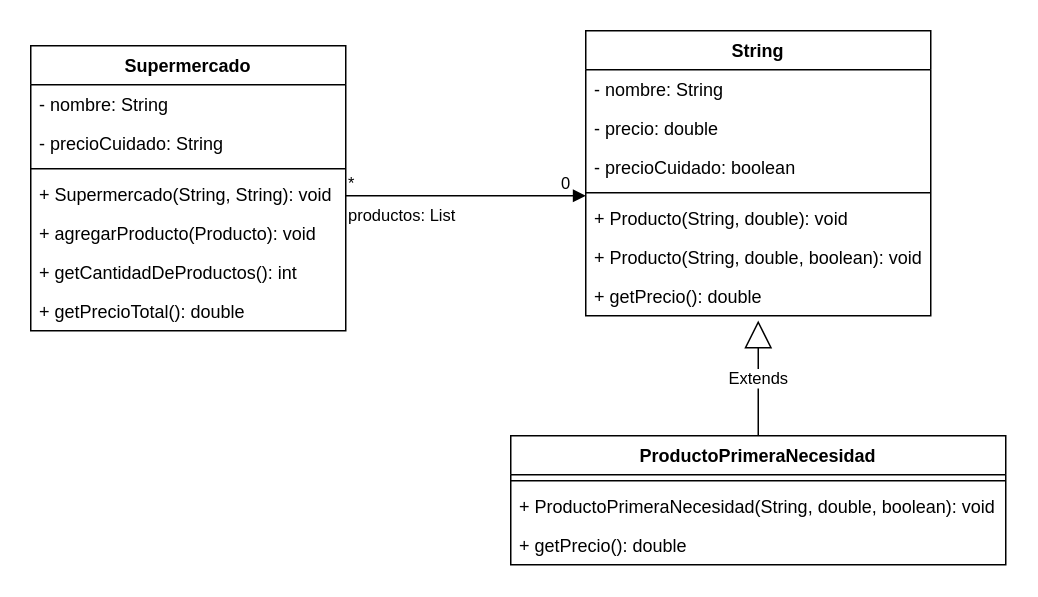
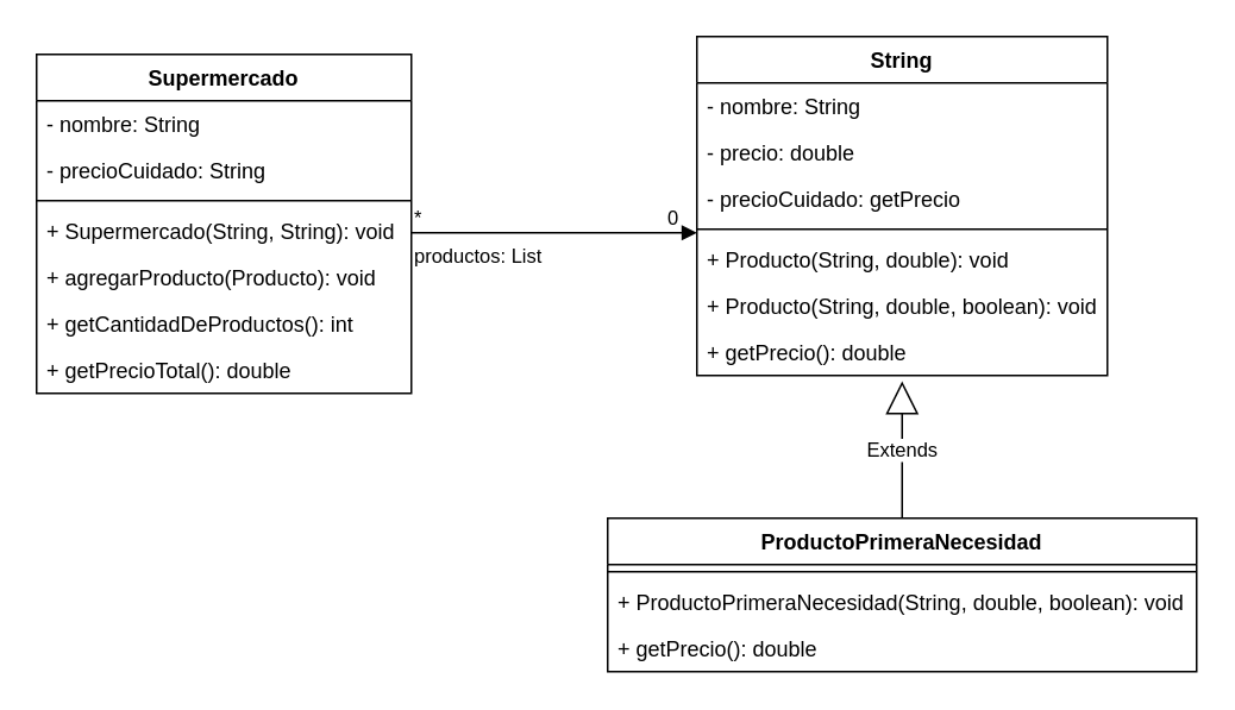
- <mxCell id="13" value="- precioCuidado: boolean" style="text;strokeColor=none;fillColor=none;align=left;verticalAlign=top;spacingLeft=4;spacingRight=4;overflow=hidden;rotatable=0;points=[[0,0.5],[1,0.5]];portConstraint=eastwest;whiteSpace=wrap;html=1;" vertex="1" parent="10"><mxGeometry y="78" width="230" height="26" as="geometry" /></mxCell>
+ <mxCell id="13" value="- precioCuidado: getPrecio" style="text;strokeColor=none;fillColor=none;align=left;verticalAlign=top;spacingLeft=4;spacingRight=4;overflow=hidden;rotatable=0;points=[[0,0.5],[1,0.5]];portConstraint=eastwest;whiteSpace=wrap;html=1;" vertex="1" parent="10"><mxGeometry y="78" width="230" height="26" as="geometry" /></mxCell>
